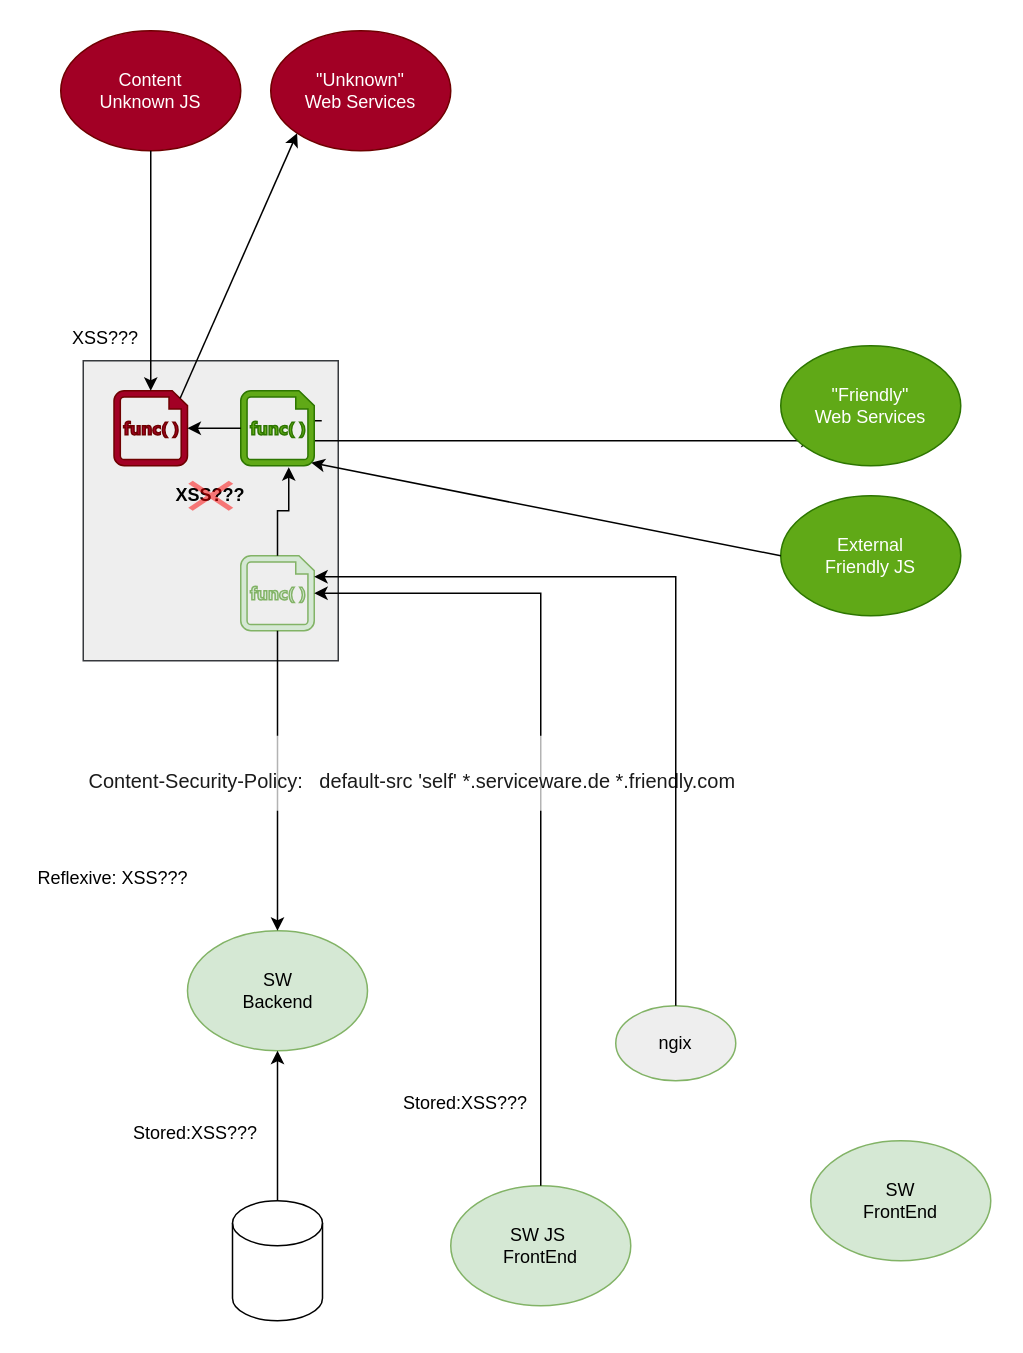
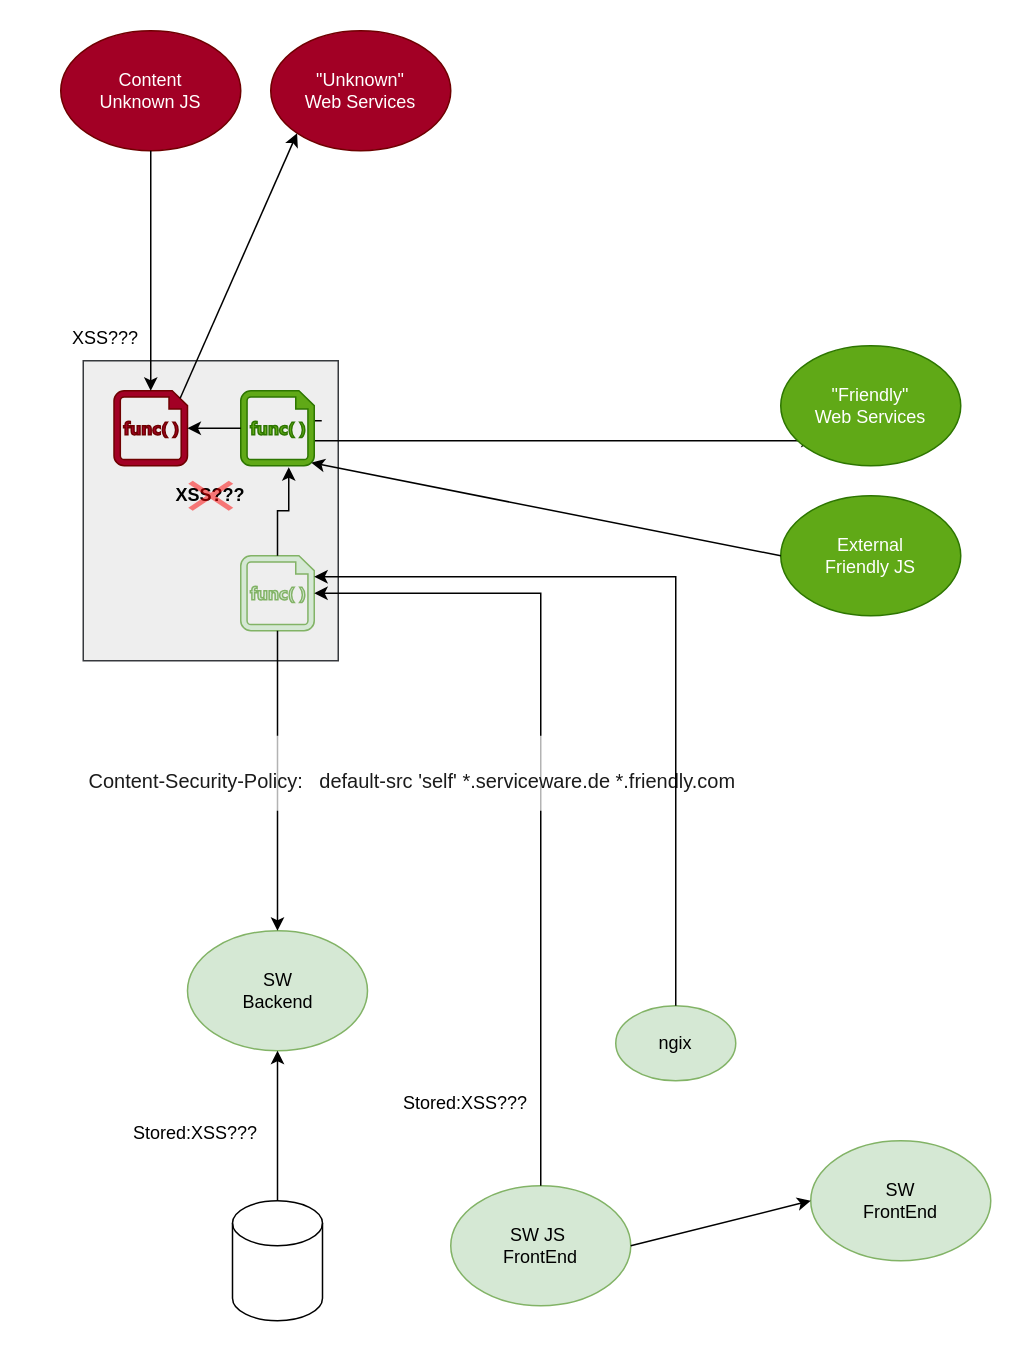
- <mxCell id="29" value="Reflexive: XSS???" style="text;html=1;align=center;verticalAlign=middle;whiteSpace=wrap;rounded=0;" vertex="1" parent="1"><mxGeometry x="20" y="570" width="110" height="30" as="geometry" /></mxCell>
- <mxCell id="31" value="ngix" style="ellipse;whiteSpace=wrap;html=1;fillColor=#eeeeee;strokeColor=#82b366;" vertex="1" parent="1"><mxGeometry x="410" y="670" width="80" height="50" as="geometry" /></mxCell>
+ <mxCell id="31" value="ngix" style="ellipse;whiteSpace=wrap;html=1;fillColor=#d5e8d4;strokeColor=#82b366;" vertex="1" parent="1"><mxGeometry x="410" y="670" width="80" height="50" as="geometry" /></mxCell>
+ <mxCell id="25" value="" style="endArrow=classic;html=1;rounded=0;entryX=0;entryY=0.5;entryDx=0;entryDy=0;exitX=1;exitY=0.5;exitDx=0;exitDy=0;" edge="1" parent="1" source="3" target="24"><mxGeometry width="50" height="50" relative="1" as="geometry"><mxPoint x="180" y="660" as="sourcePoint" /><mxPoint x="230" y="610" as="targetPoint" /><Array as="points" /></mxGeometry></mxCell>
